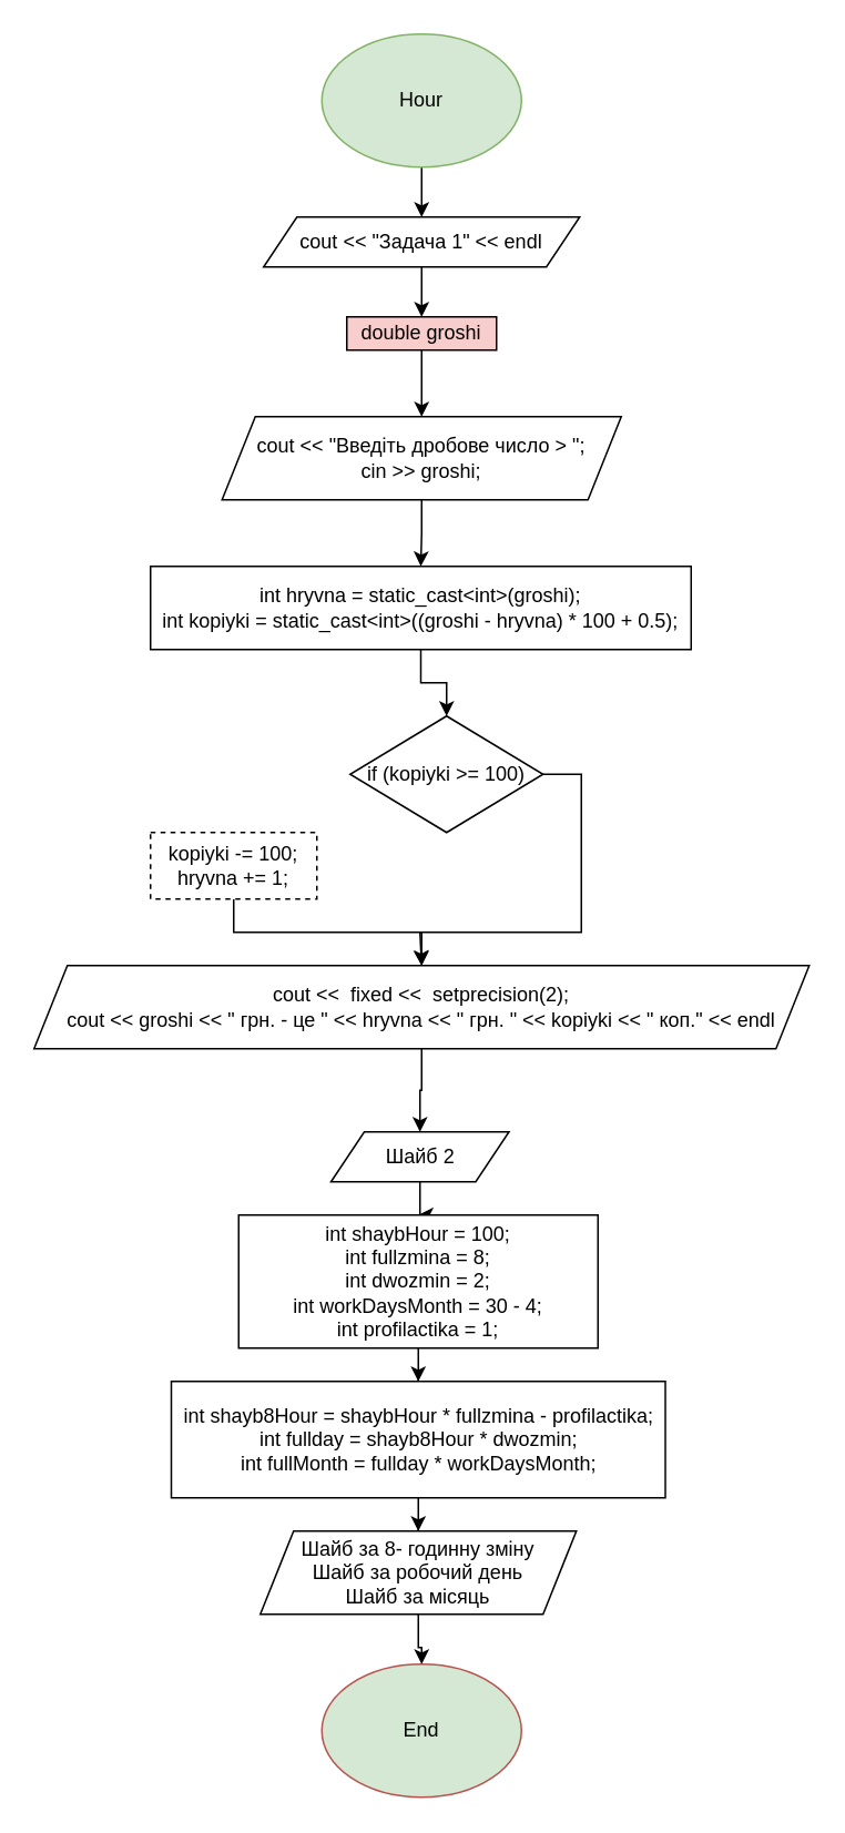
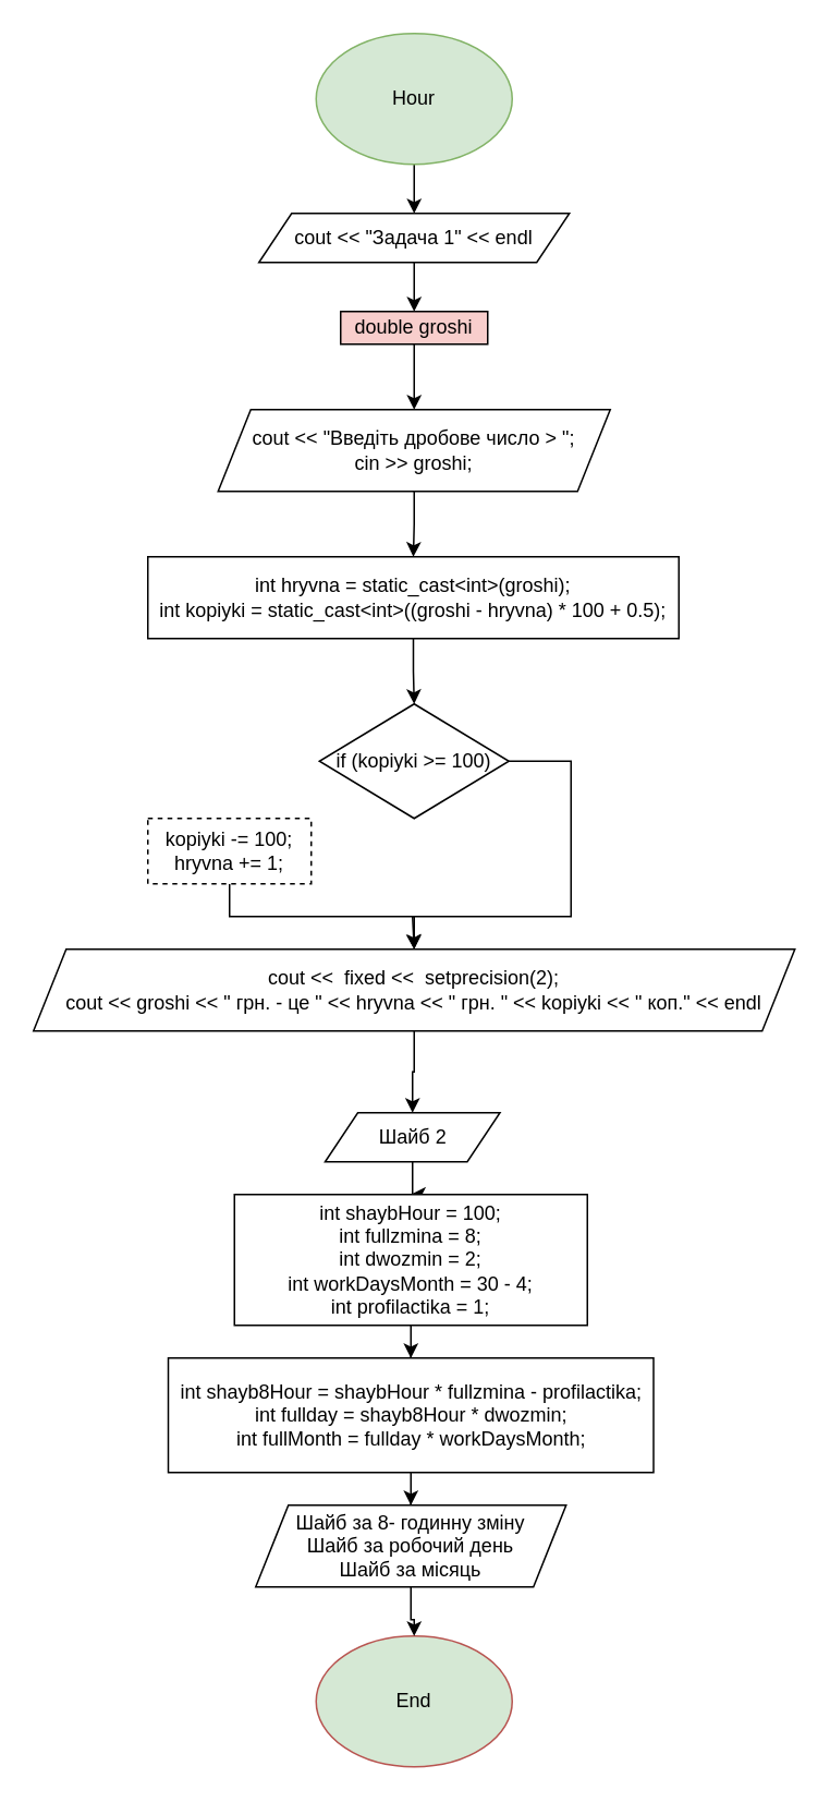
- <mxCell id="12" value="if (kopiyki &amp;gt;= 100)" style="rhombus;whiteSpace=wrap;html=1;" parent="1" vertex="1"><mxGeometry x="210" y="430" width="116" height="70" as="geometry" /></mxCell>
+ <mxCell id="12" value="if (kopiyki &amp;gt;= 100)" style="rhombus;whiteSpace=wrap;html=1;" parent="1" vertex="1"><mxGeometry x="195" y="430" width="116" height="70" as="geometry" /></mxCell>
